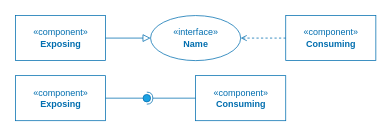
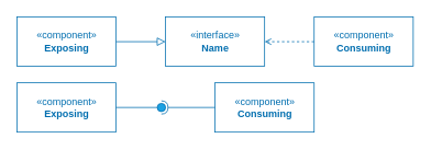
- <mxCell id="2" value="«interface»&lt;br&gt;&lt;b&gt;Name&lt;/b&gt;" style="ellipse;html=1;fontColor=#006EAF;fillColor=none;strokeColor=#006EAF;" vertex="1" parent="1"><mxGeometry x="200" y="20" width="120" height="60" as="geometry" /></mxCell>
+ <mxCell id="2" value="«interface»&lt;br&gt;&lt;b&gt;Name&lt;/b&gt;" style="html=1;fontColor=#006EAF;fillColor=none;strokeColor=#006EAF;" vertex="1" parent="1"><mxGeometry x="200" y="20" width="120" height="60" as="geometry" /></mxCell>
